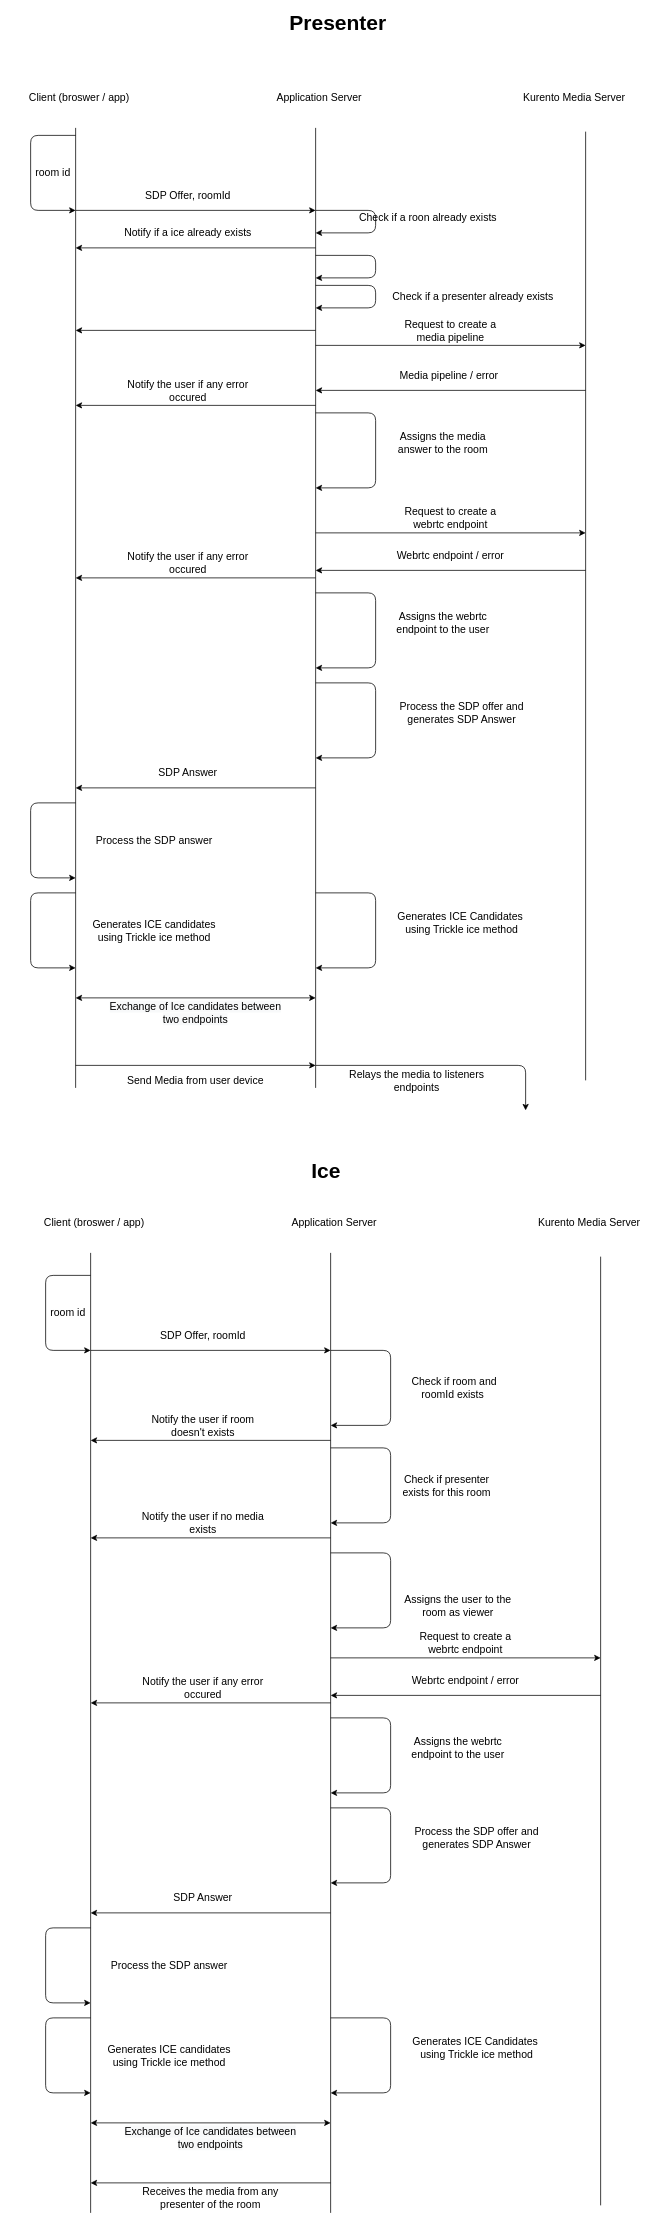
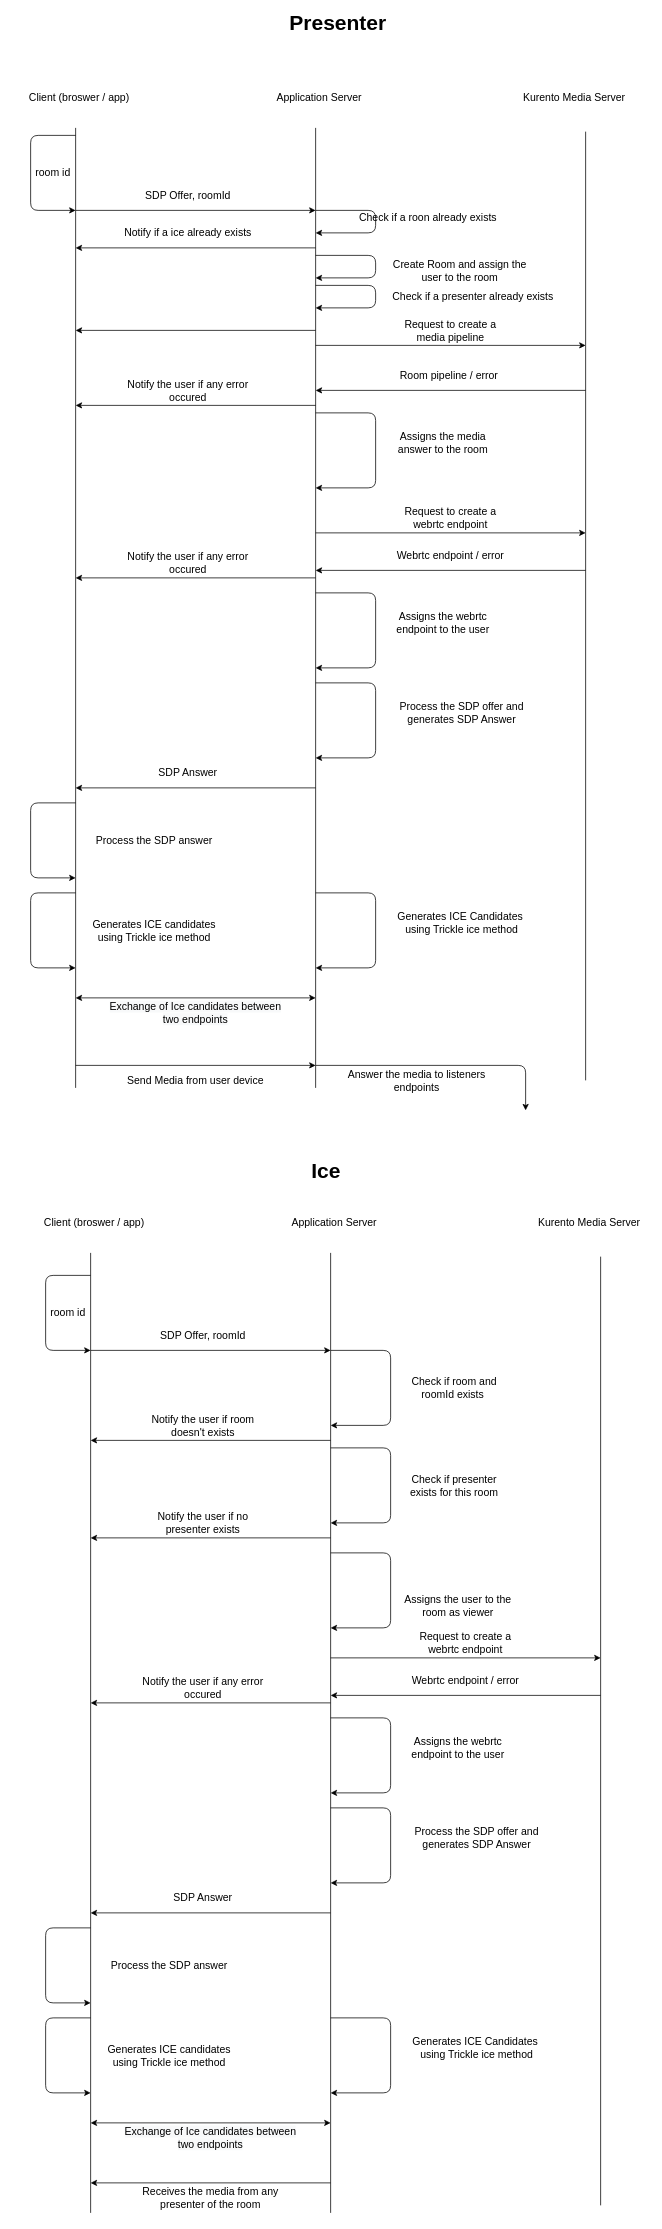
+ <mxCell id="74" value="Create Room and assign the user to the room" style="text;html=1;strokeColor=none;fillColor=none;align=center;verticalAlign=middle;whiteSpace=wrap;rounded=0;fontSize=14;" vertex="1" parent="1"><mxGeometry x="515" y="350" width="195" height="20" as="geometry" /></mxCell>
- <mxCell id="84" value="Media pipeline / error&amp;nbsp;" style="text;html=1;strokeColor=none;fillColor=none;align=center;verticalAlign=middle;whiteSpace=wrap;rounded=0;fontSize=14;" vertex="1" parent="82"><mxGeometry x="100" width="160" height="20" as="geometry" /></mxCell>
+ <mxCell id="84" value="Room pipeline / error&amp;nbsp;" style="text;html=1;strokeColor=none;fillColor=none;align=center;verticalAlign=middle;whiteSpace=wrap;rounded=0;fontSize=14;" vertex="1" parent="82"><mxGeometry x="100" width="160" height="20" as="geometry" /></mxCell>
- <mxCell id="129" value="Relays the media to listeners endpoints" style="text;html=1;strokeColor=none;fillColor=none;align=center;verticalAlign=middle;whiteSpace=wrap;rounded=0;fontSize=14;" vertex="1" parent="1"><mxGeometry x="450" y="1430" width="210" height="20" as="geometry" /></mxCell>
+ <mxCell id="129" value="Answer the media to listeners endpoints" style="text;html=1;strokeColor=none;fillColor=none;align=center;verticalAlign=middle;whiteSpace=wrap;rounded=0;fontSize=14;" vertex="1" parent="1"><mxGeometry x="450" y="1430" width="210" height="20" as="geometry" /></mxCell>
- <mxCell id="63" value="Check if presenter exists for this room" style="text;html=1;strokeColor=none;fillColor=none;align=center;verticalAlign=middle;whiteSpace=wrap;rounded=0;fontSize=14;" vertex="1" parent="61"><mxGeometry x="10" y="40" width="130" height="20" as="geometry" /></mxCell>
+ <mxCell id="63" value="Check if presenter exists for this room" style="text;html=1;strokeColor=none;fillColor=none;align=center;verticalAlign=middle;whiteSpace=wrap;rounded=0;fontSize=14;" vertex="1" parent="61"><mxGeometry x="20" y="40" width="130" height="20" as="geometry" /></mxCell>
- <mxCell id="23" value="Notify the user if no media exists" style="text;html=1;strokeColor=none;fillColor=none;align=center;verticalAlign=middle;whiteSpace=wrap;rounded=0;fontSize=14;" vertex="1" parent="21"><mxGeometry x="60" width="180" height="20" as="geometry" /></mxCell>
+ <mxCell id="23" value="Notify the user if no presenter exists" style="text;html=1;strokeColor=none;fillColor=none;align=center;verticalAlign=middle;whiteSpace=wrap;rounded=0;fontSize=14;" vertex="1" parent="21"><mxGeometry x="60" width="180" height="20" as="geometry" /></mxCell>
